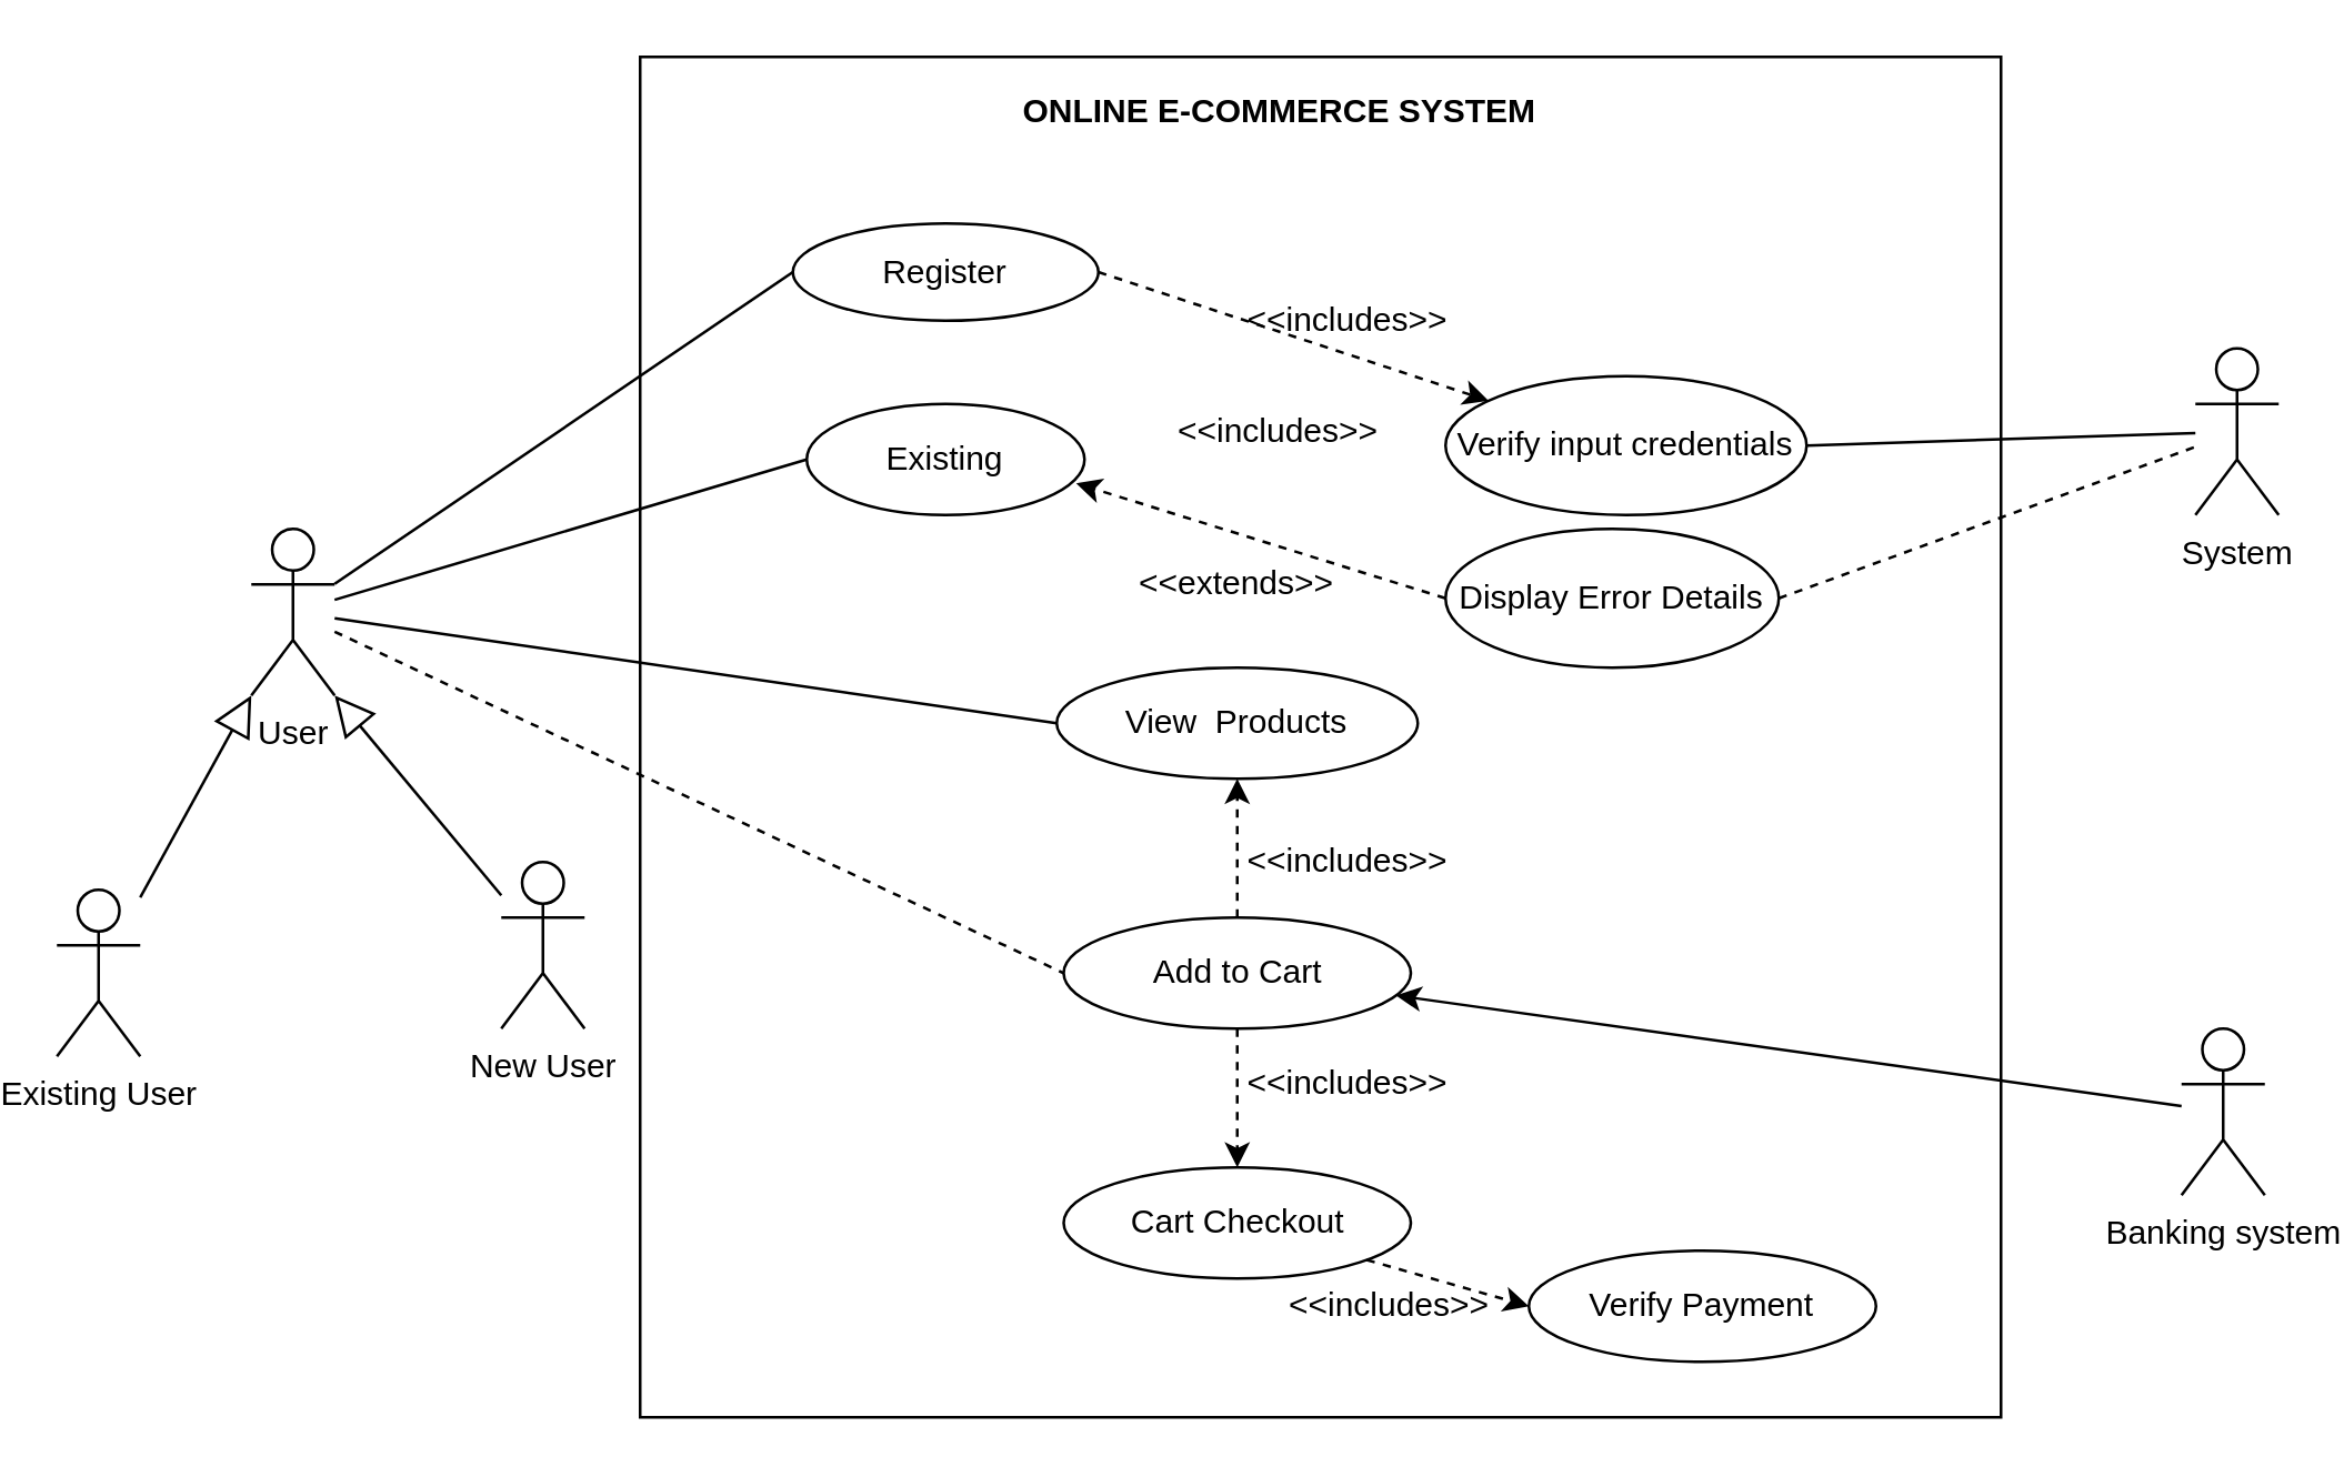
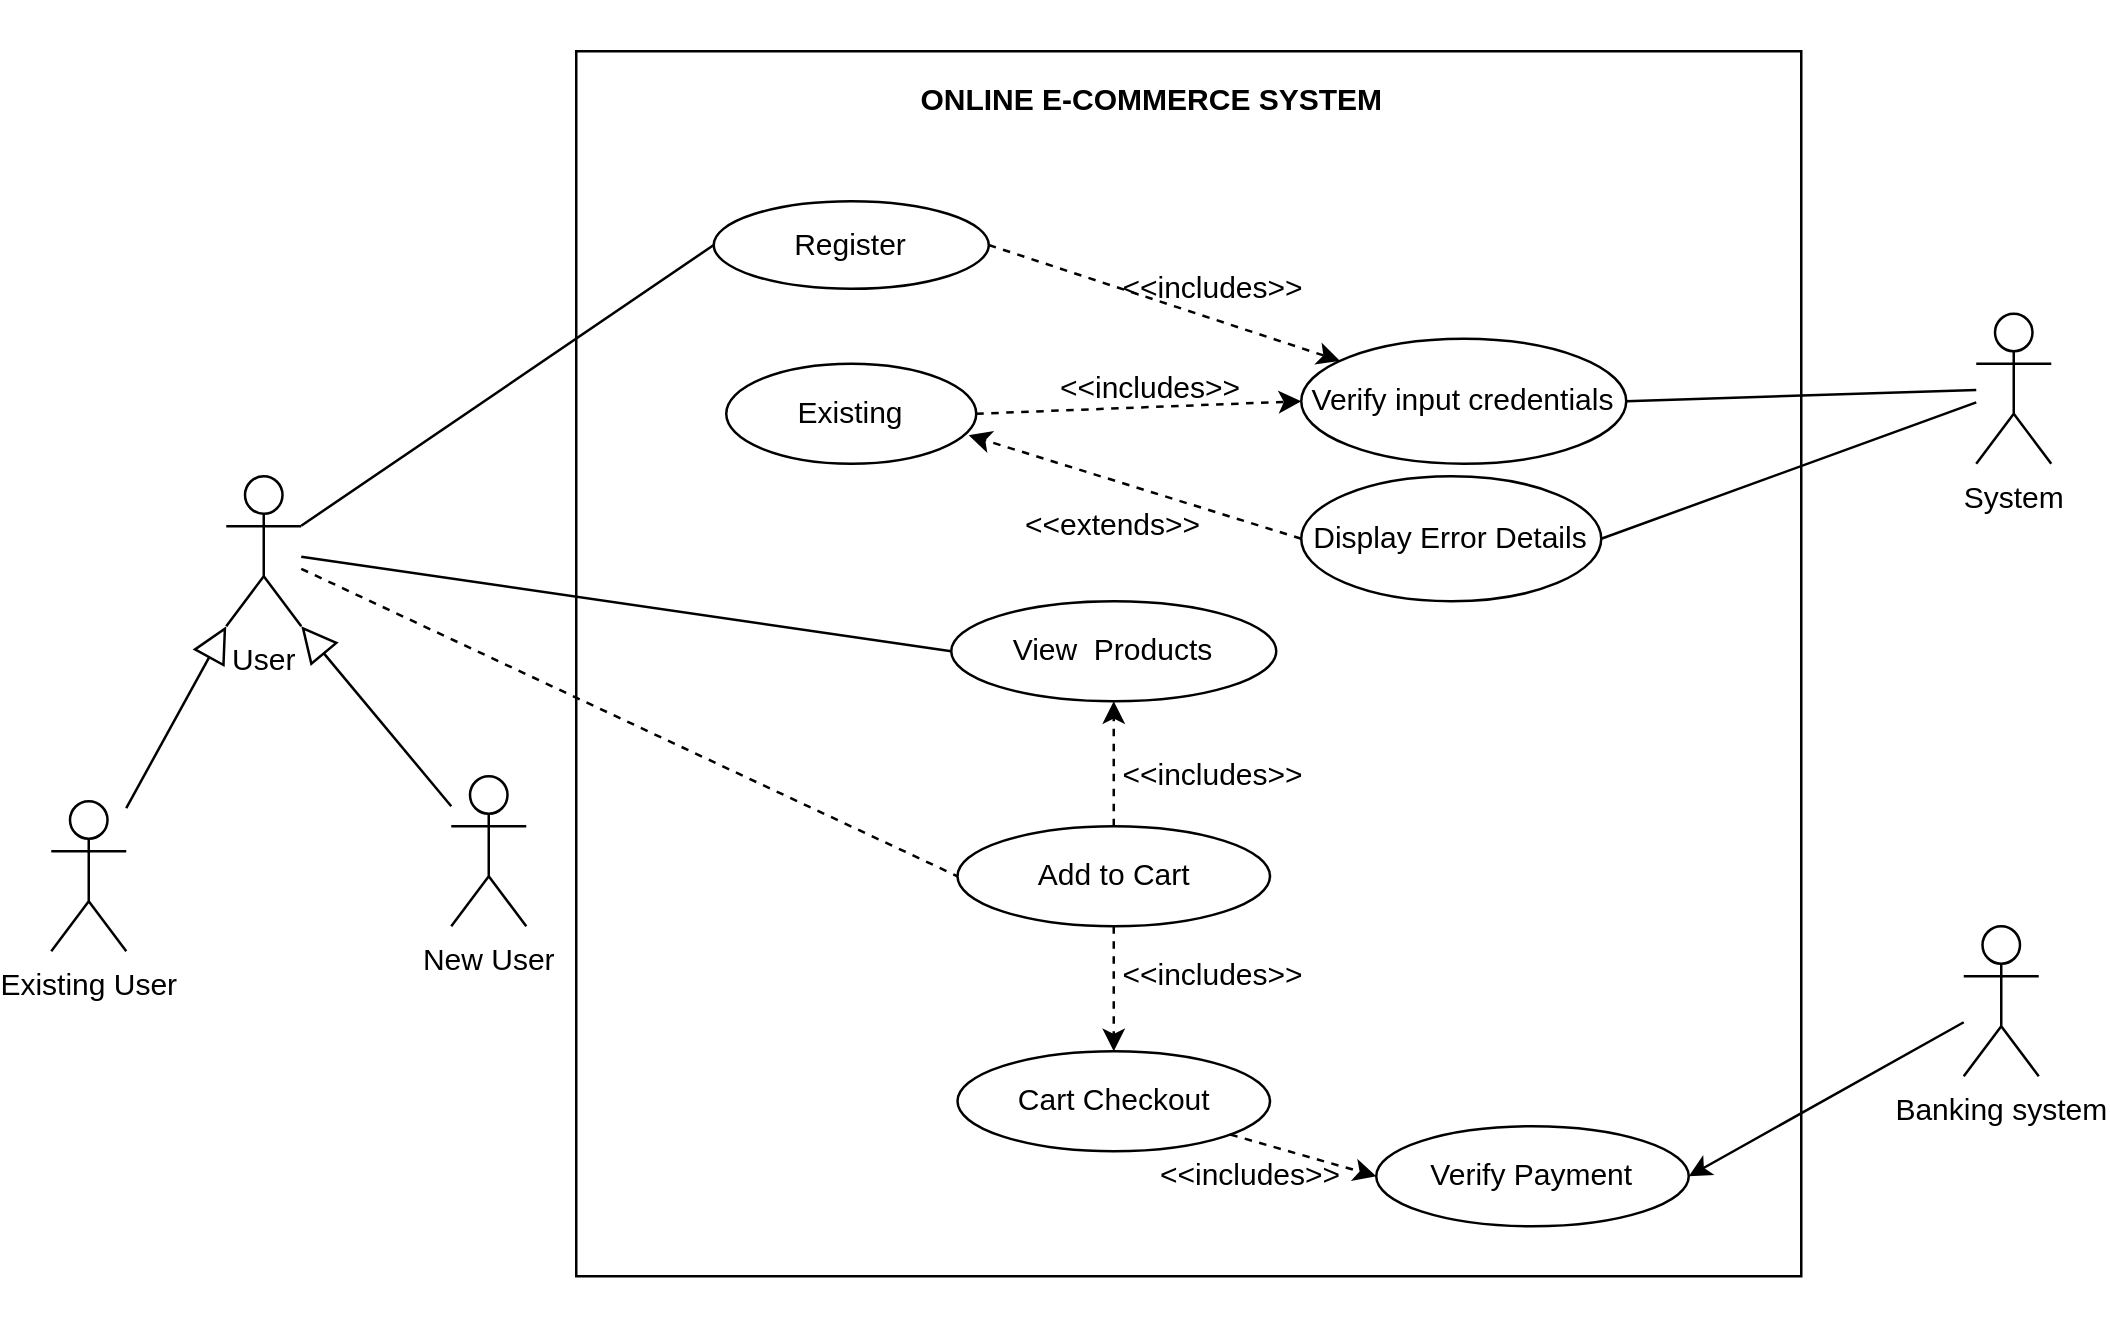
+ <mxCell id="7" value="" style="endArrow=classic;html=1;exitX=1;exitY=0.5;exitDx=0;exitDy=0;entryX=0;entryY=0.5;entryDx=0;entryDy=0;dashed=1;" edge="1" parent="1" source="4" target="5"><mxGeometry width="50" height="50" relative="1" as="geometry"><mxPoint x="410" y="380" as="sourcePoint" /><mxPoint x="460" y="330" as="targetPoint" /></mxGeometry></mxCell>
- <mxCell id="20" value="" style="endArrow=none;html=1;exitX=1;exitY=0.5;exitDx=0;exitDy=0;dashed=1;" edge="1" parent="1" source="6" target="16"><mxGeometry width="50" height="50" relative="1" as="geometry"><mxPoint x="450" y="290" as="sourcePoint" /><mxPoint x="500" y="240" as="targetPoint" /></mxGeometry></mxCell>
+ <mxCell id="20" value="" style="endArrow=none;html=1;exitX=1;exitY=0.5;exitDx=0;exitDy=0;" edge="1" parent="1" source="6" target="16"><mxGeometry width="50" height="50" relative="1" as="geometry"><mxPoint x="450" y="290" as="sourcePoint" /><mxPoint x="500" y="240" as="targetPoint" /></mxGeometry></mxCell>
- <mxCell id="18" value="" style="endArrow=none;html=1;entryX=0;entryY=0.5;entryDx=0;entryDy=0;" edge="1" parent="1" source="3" target="4"><mxGeometry width="50" height="50" relative="1" as="geometry"><mxPoint x="370" y="190" as="sourcePoint" /><mxPoint x="420" y="140" as="targetPoint" /></mxGeometry></mxCell>
- <mxCell id="33" value="" style="endArrow=classic;html=1;" edge="1" parent="1" source="27" target="12"><mxGeometry width="50" height="50" relative="1" as="geometry"><mxPoint x="500" y="290" as="sourcePoint" /><mxPoint x="550" y="240" as="targetPoint" /></mxGeometry></mxCell>
+ <mxCell id="33" value="" style="endArrow=classic;html=1;entryX=1;entryY=0.5;entryDx=0;entryDy=0;" edge="1" parent="1" source="27" target="32"><mxGeometry width="50" height="50" relative="1" as="geometry"><mxPoint x="500" y="290" as="sourcePoint" /><mxPoint x="550" y="240" as="targetPoint" /></mxGeometry></mxCell>
